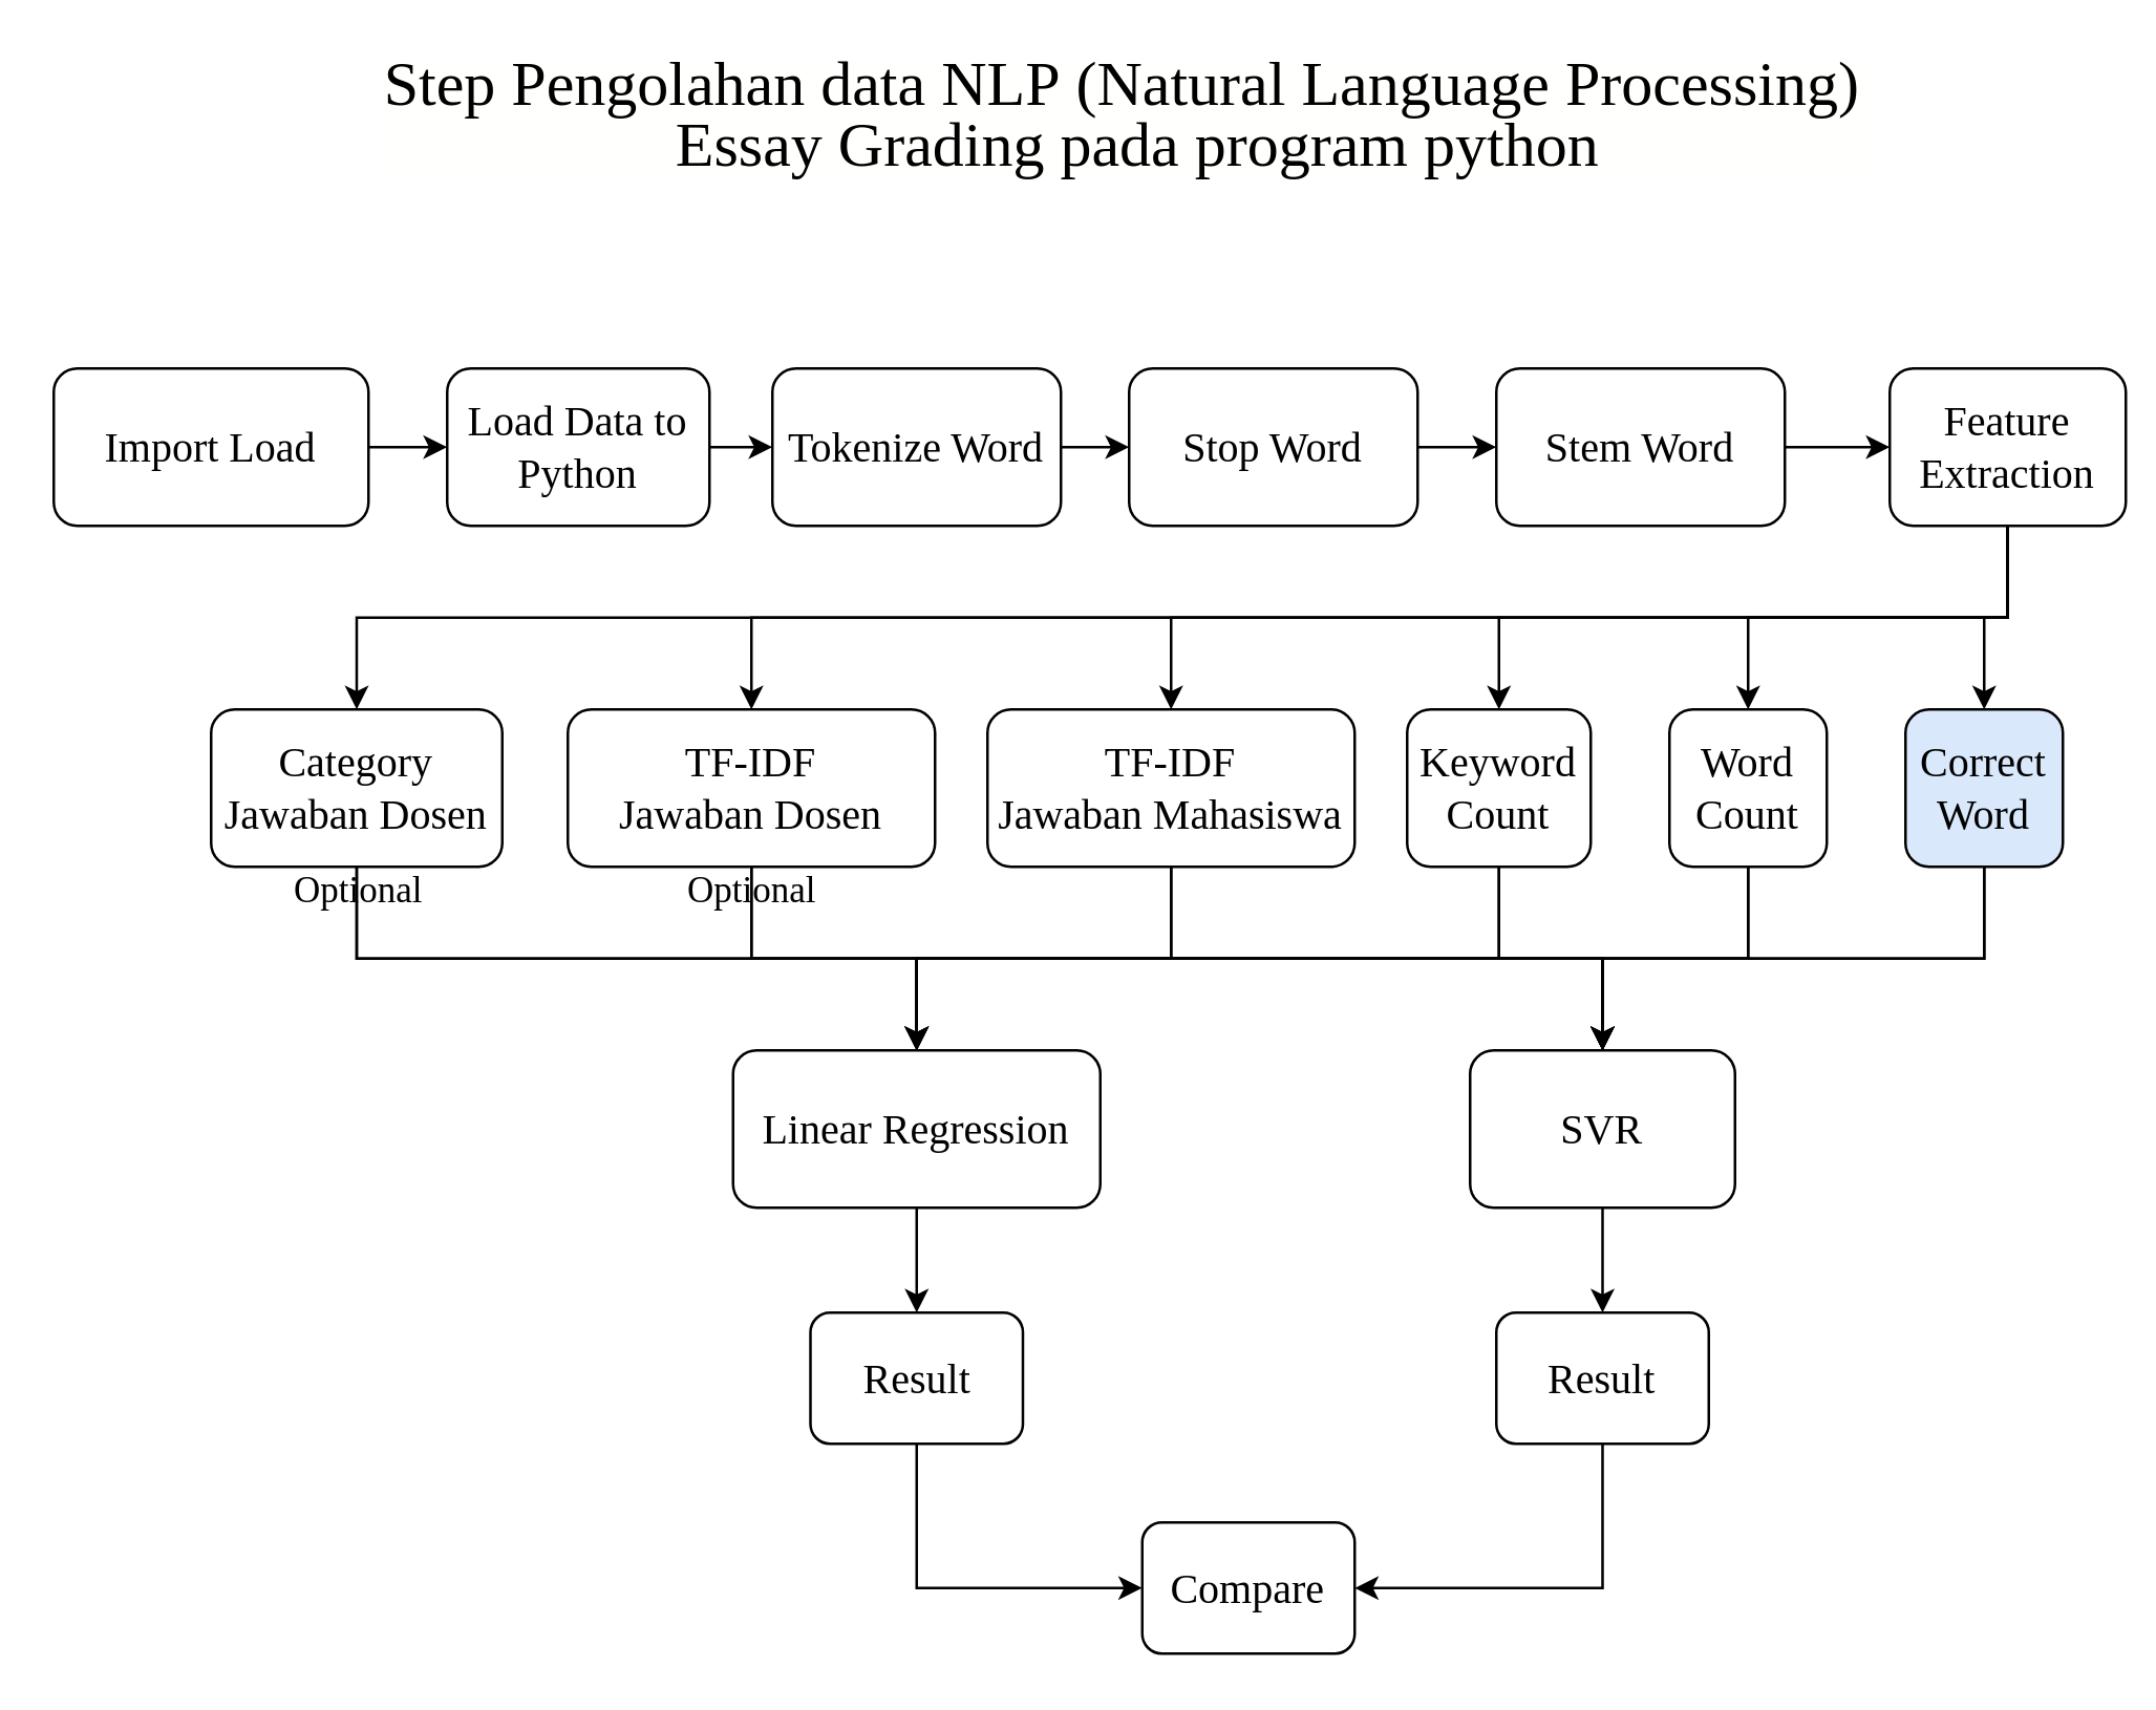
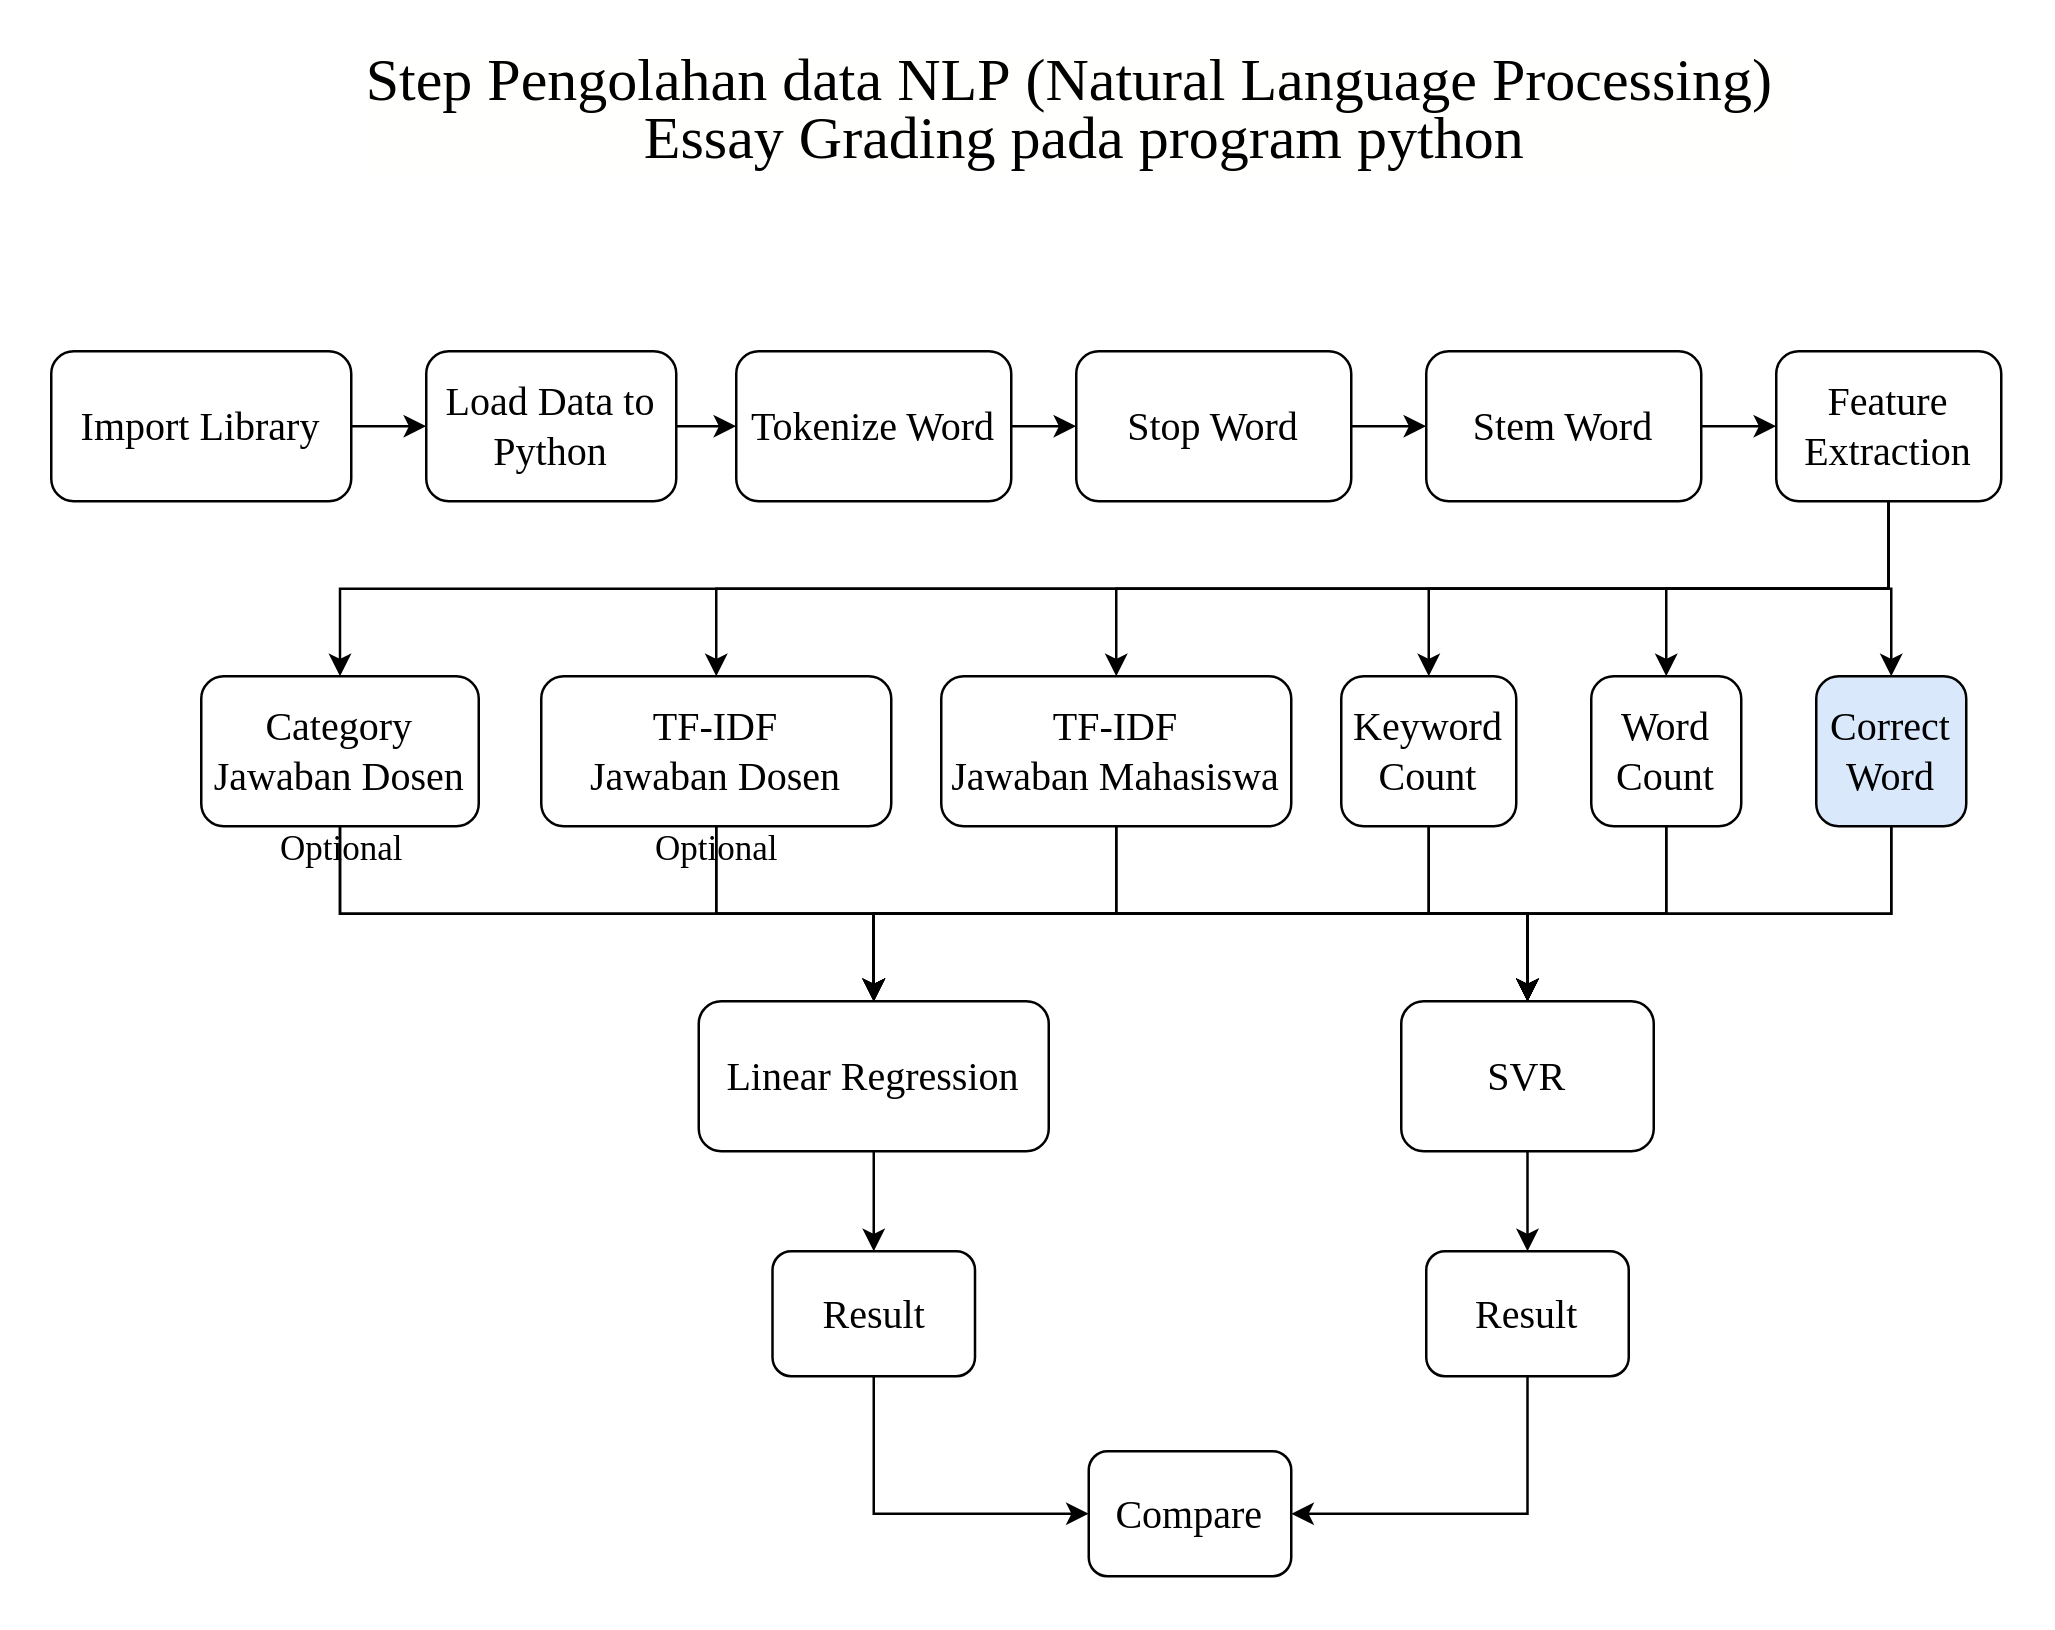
- <mxCell id="3" value="&lt;font face=&quot;Times New Roman&quot; size=&quot;3&quot;&gt;Import Load&lt;/font&gt;" style="rounded=1;whiteSpace=wrap;html=1;" parent="1" vertex="1"><mxGeometry x="20" y="140" width="120" height="60" as="geometry" /></mxCell>
+ <mxCell id="3" value="&lt;font face=&quot;Times New Roman&quot; size=&quot;3&quot;&gt;Import Library&lt;/font&gt;" style="rounded=1;whiteSpace=wrap;html=1;" parent="1" vertex="1"><mxGeometry x="20" y="140" width="120" height="60" as="geometry" /></mxCell>
- <mxCell id="15" value="&lt;font face=&quot;Times New Roman&quot; size=&quot;3&quot;&gt;Feature Extraction&lt;/font&gt;" style="rounded=1;whiteSpace=wrap;html=1;" parent="1" vertex="1"><mxGeometry x="720" y="140" width="90" height="60" as="geometry" /></mxCell>
+ <mxCell id="15" value="&lt;font face=&quot;Times New Roman&quot; size=&quot;3&quot;&gt;Feature Extraction&lt;/font&gt;" style="rounded=1;whiteSpace=wrap;html=1;" parent="1" vertex="1"><mxGeometry x="710" y="140" width="90" height="60" as="geometry" /></mxCell>
